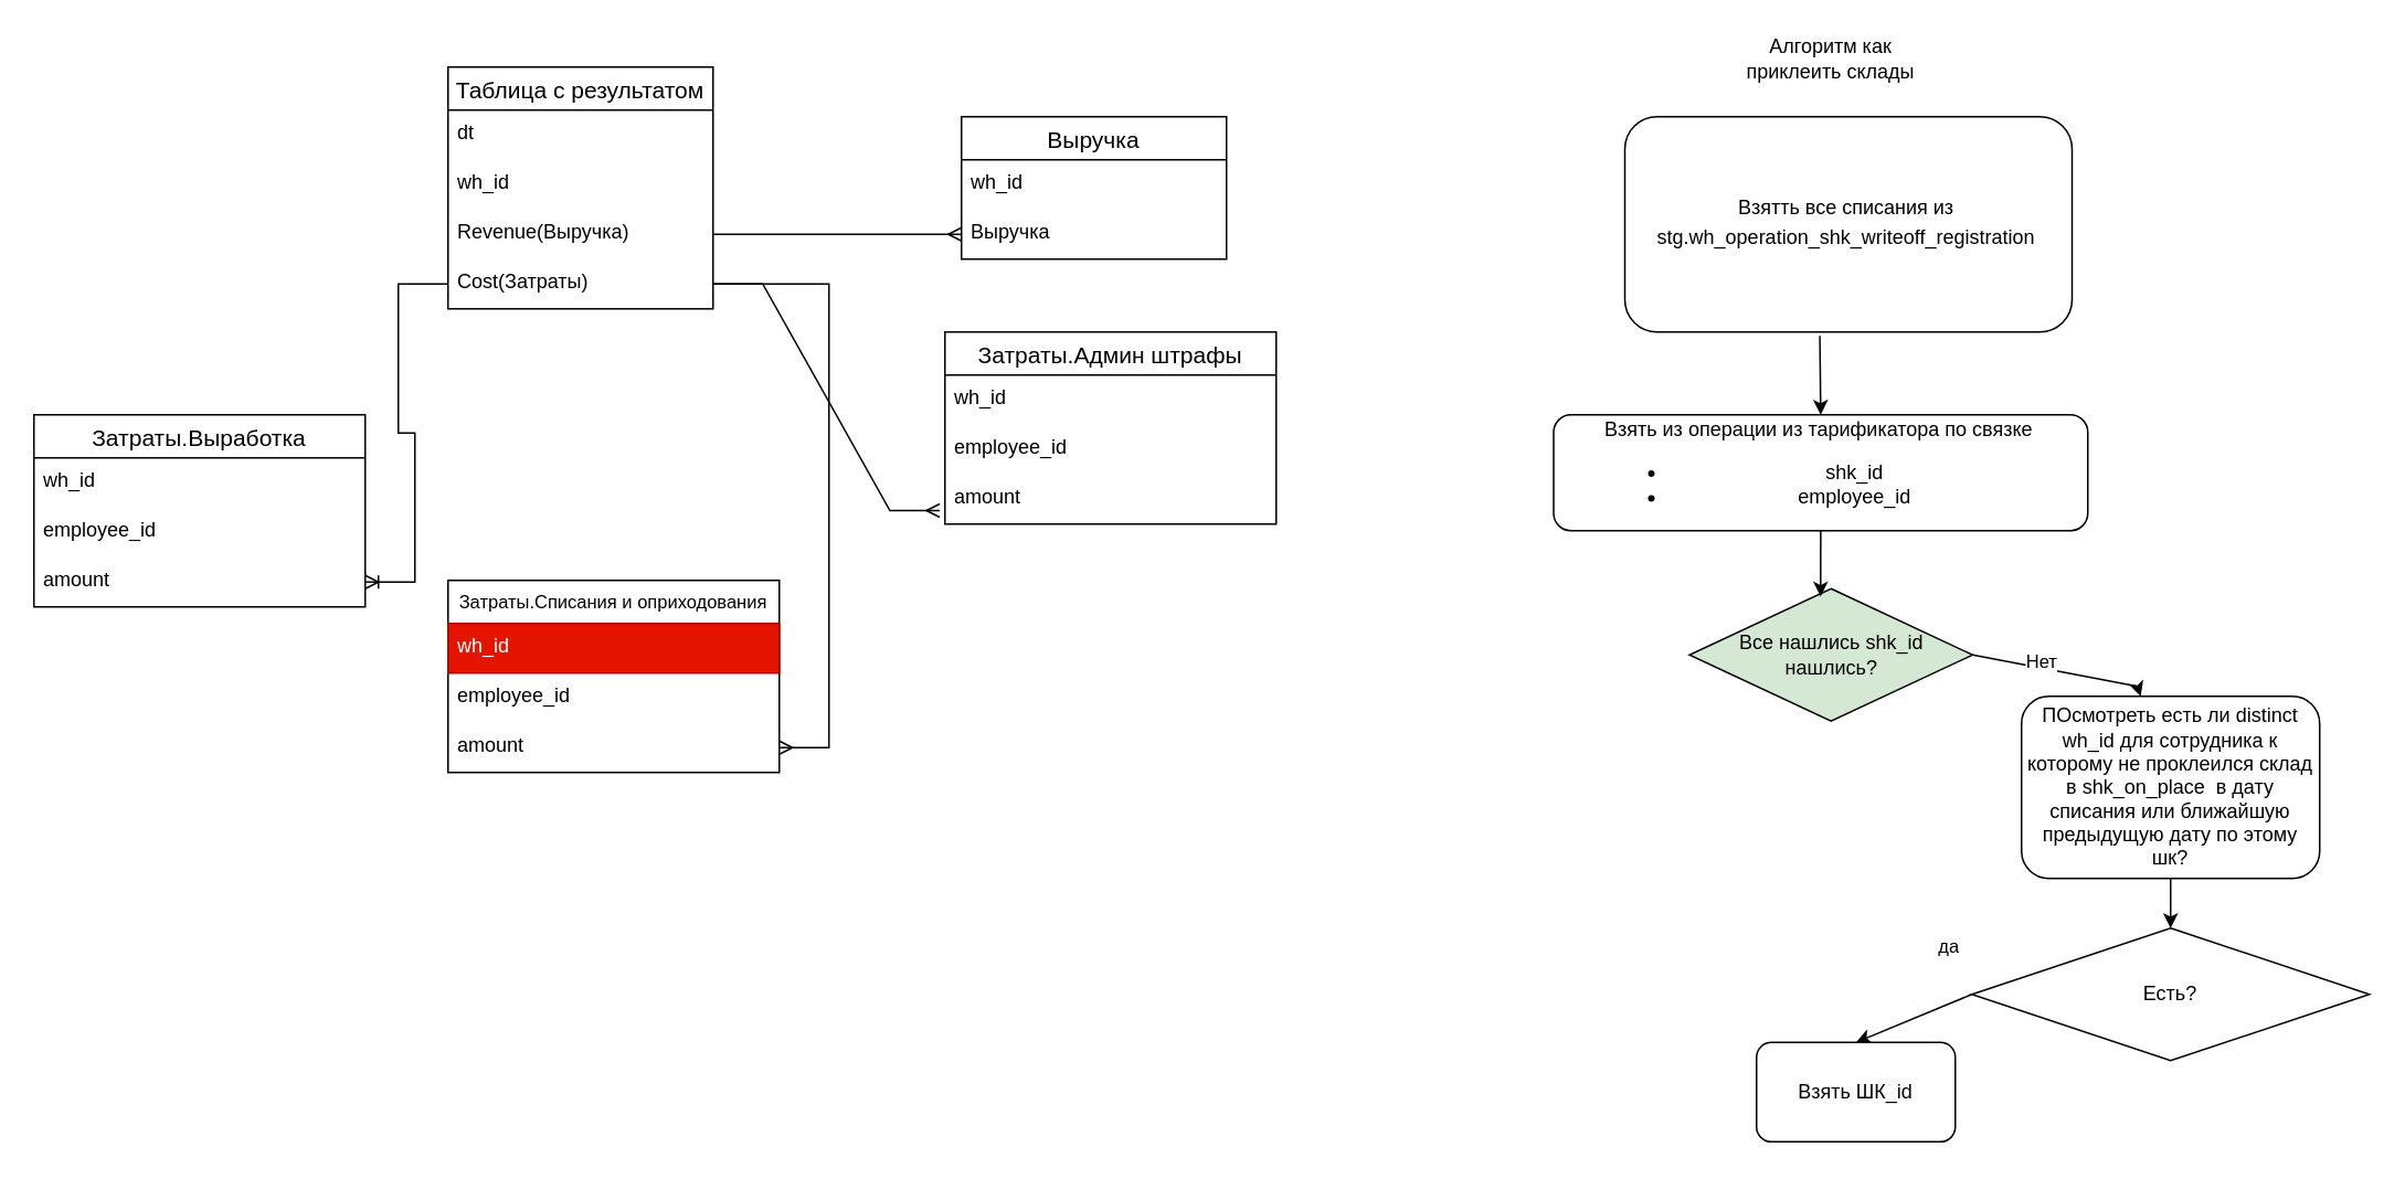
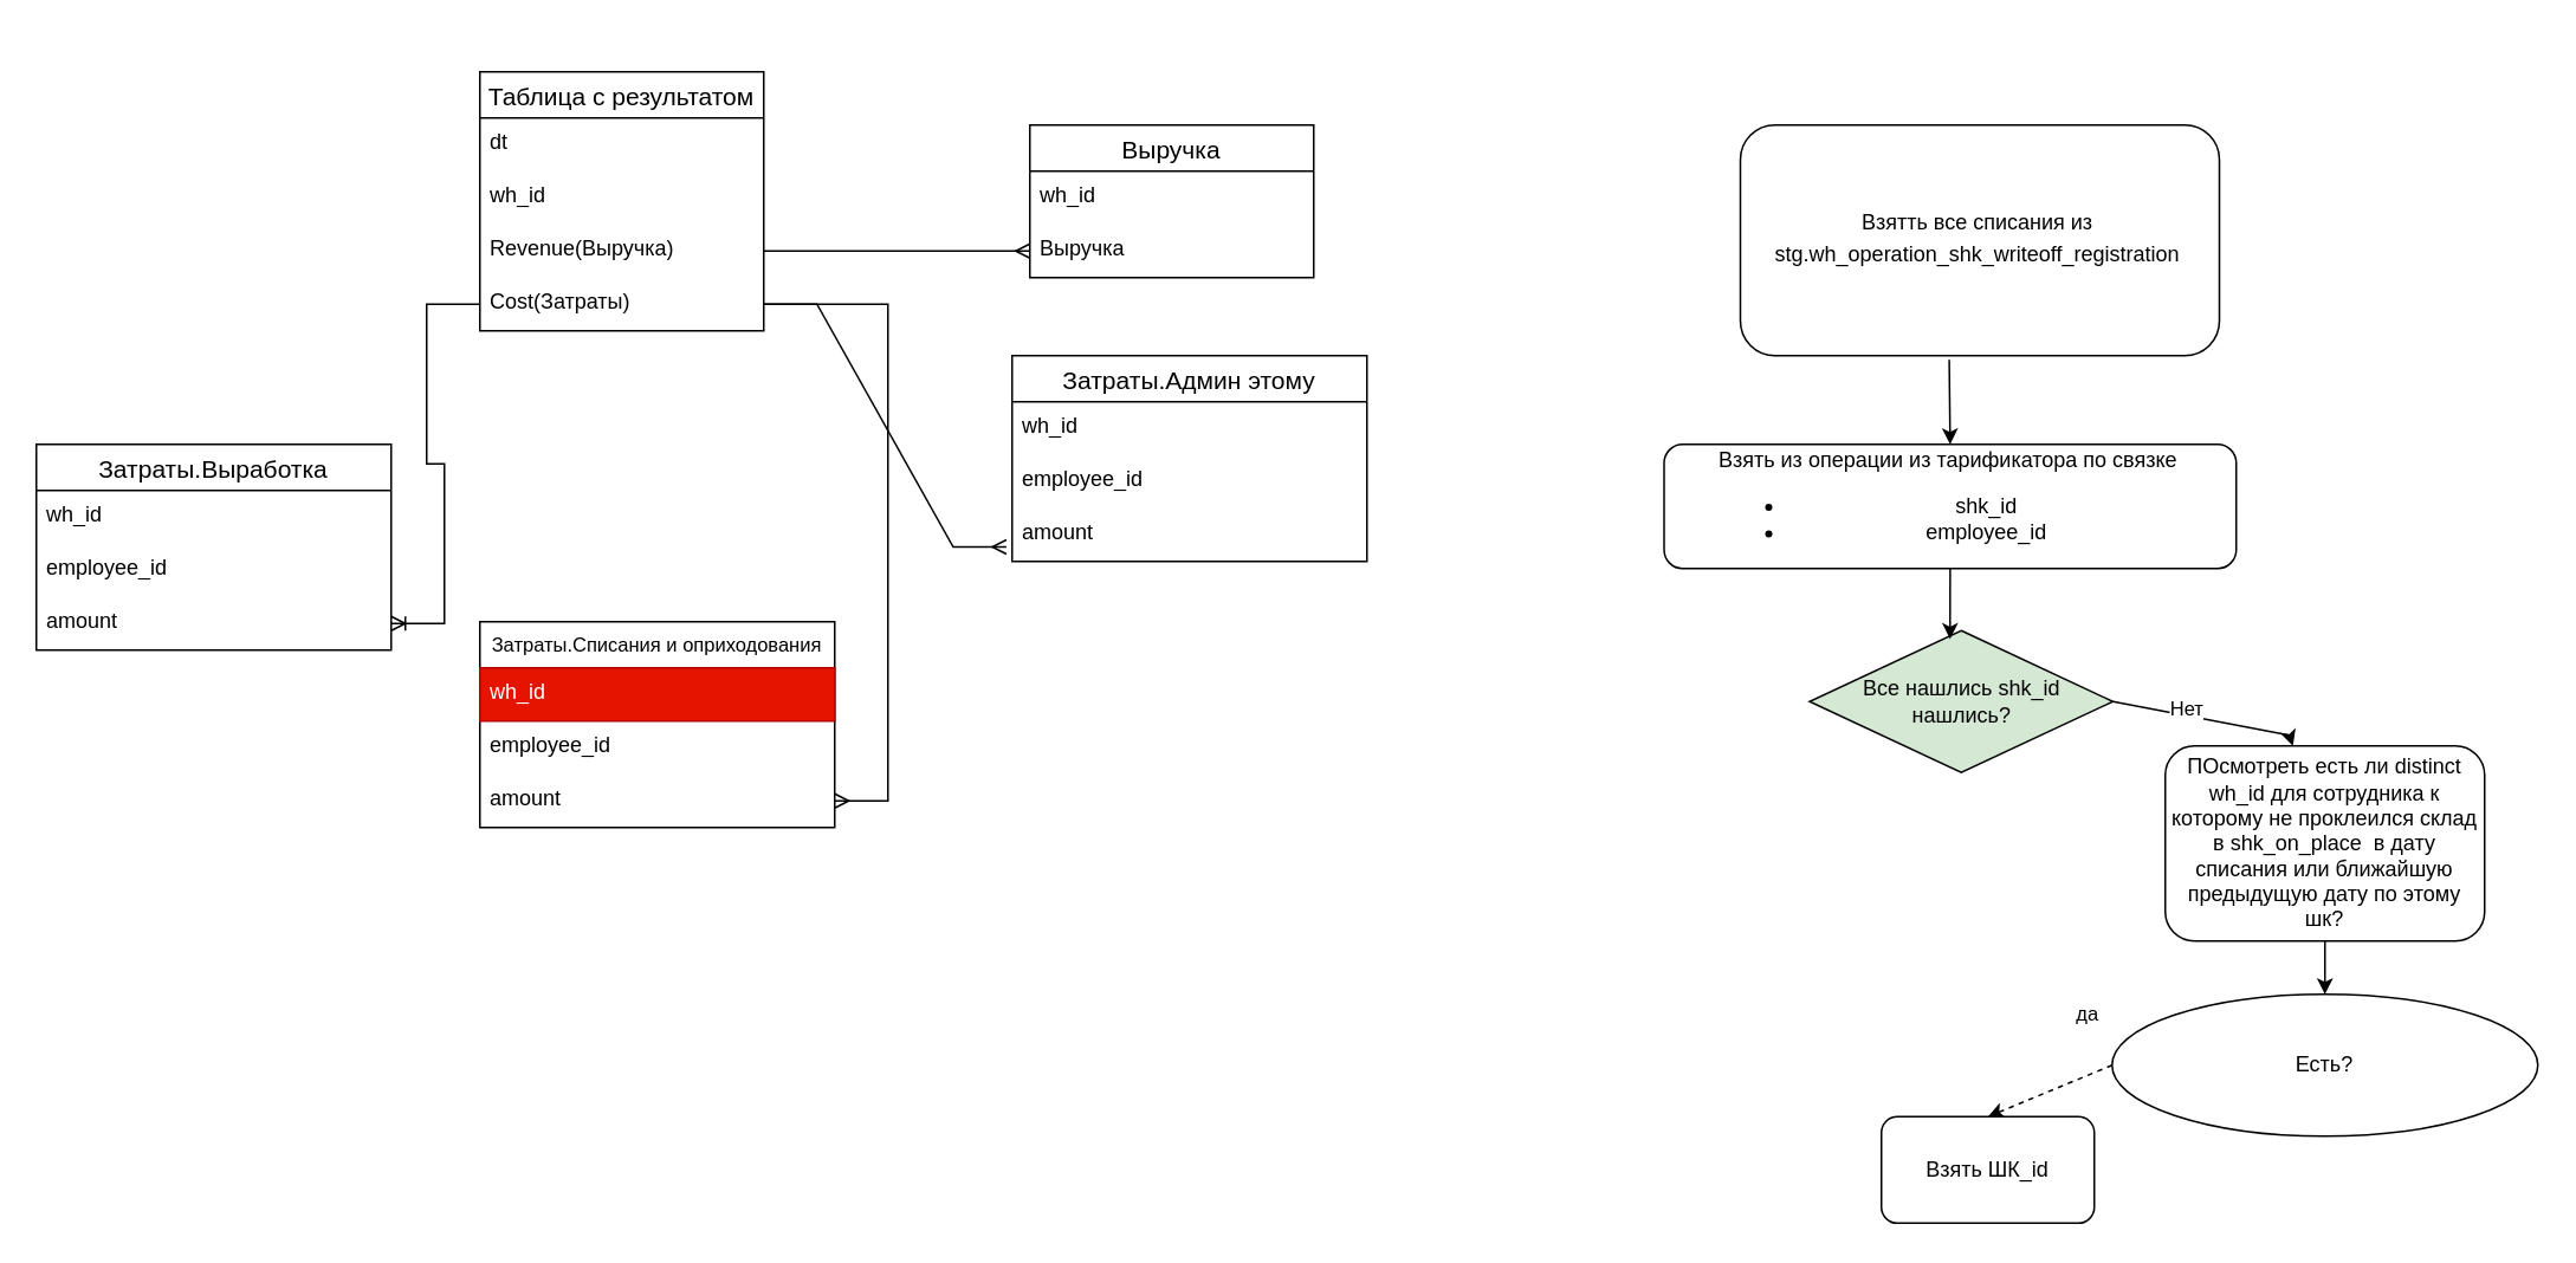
- <mxCell id="27" value="Алгоритм как приклеить склады" style="text;html=1;align=center;verticalAlign=middle;whiteSpace=wrap;rounded=0;" parent="1" vertex="1"><mxGeometry x="1040" y="20" width="130" height="30" as="geometry" /></mxCell>
- <mxCell id="15" value="Затраты.Админ штрафы" style="swimlane;fontStyle=0;childLayout=stackLayout;horizontal=1;startSize=26;horizontalStack=0;resizeParent=1;resizeParentMax=0;resizeLast=0;collapsible=1;marginBottom=0;align=center;fontSize=14;" parent="1" vertex="1"><mxGeometry x="570" y="200" width="200" height="116" as="geometry" /></mxCell>
+ <mxCell id="15" value="Затраты.Админ этому" style="swimlane;fontStyle=0;childLayout=stackLayout;horizontal=1;startSize=26;horizontalStack=0;resizeParent=1;resizeParentMax=0;resizeLast=0;collapsible=1;marginBottom=0;align=center;fontSize=14;" parent="1" vertex="1"><mxGeometry x="570" y="200" width="200" height="116" as="geometry" /></mxCell>
- <mxCell id="35" value="Есть?" style="rhombus;whiteSpace=wrap;html=1;" vertex="1" parent="1"><mxGeometry x="1190" y="560" width="240" height="80" as="geometry" /></mxCell>
+ <mxCell id="35" value="Есть?" style="ellipse;whiteSpace=wrap;html=1;" vertex="1" parent="1"><mxGeometry x="1190" y="560" width="240" height="80" as="geometry" /></mxCell>
- <mxCell id="37" value="" style="endArrow=classic;html=1;rounded=0;exitX=0;exitY=0.5;exitDx=0;exitDy=0;entryX=0.5;entryY=0;entryDx=0;entryDy=0;" edge="1" parent="1" source="35" target="39"><mxGeometry width="50" height="50" relative="1" as="geometry"><mxPoint x="1080" y="650" as="sourcePoint" /><mxPoint x="1100" y="670" as="targetPoint" /></mxGeometry></mxCell>
+ <mxCell id="37" value="" style="endArrow=classic;html=1;rounded=0;exitX=0;exitY=0.5;exitDx=0;exitDy=0;entryX=0.5;entryY=0;entryDx=0;entryDy=0;dashed=1;" edge="1" parent="1" source="35" target="39"><mxGeometry width="50" height="50" relative="1" as="geometry"><mxPoint x="1080" y="650" as="sourcePoint" /><mxPoint x="1100" y="670" as="targetPoint" /></mxGeometry></mxCell>
